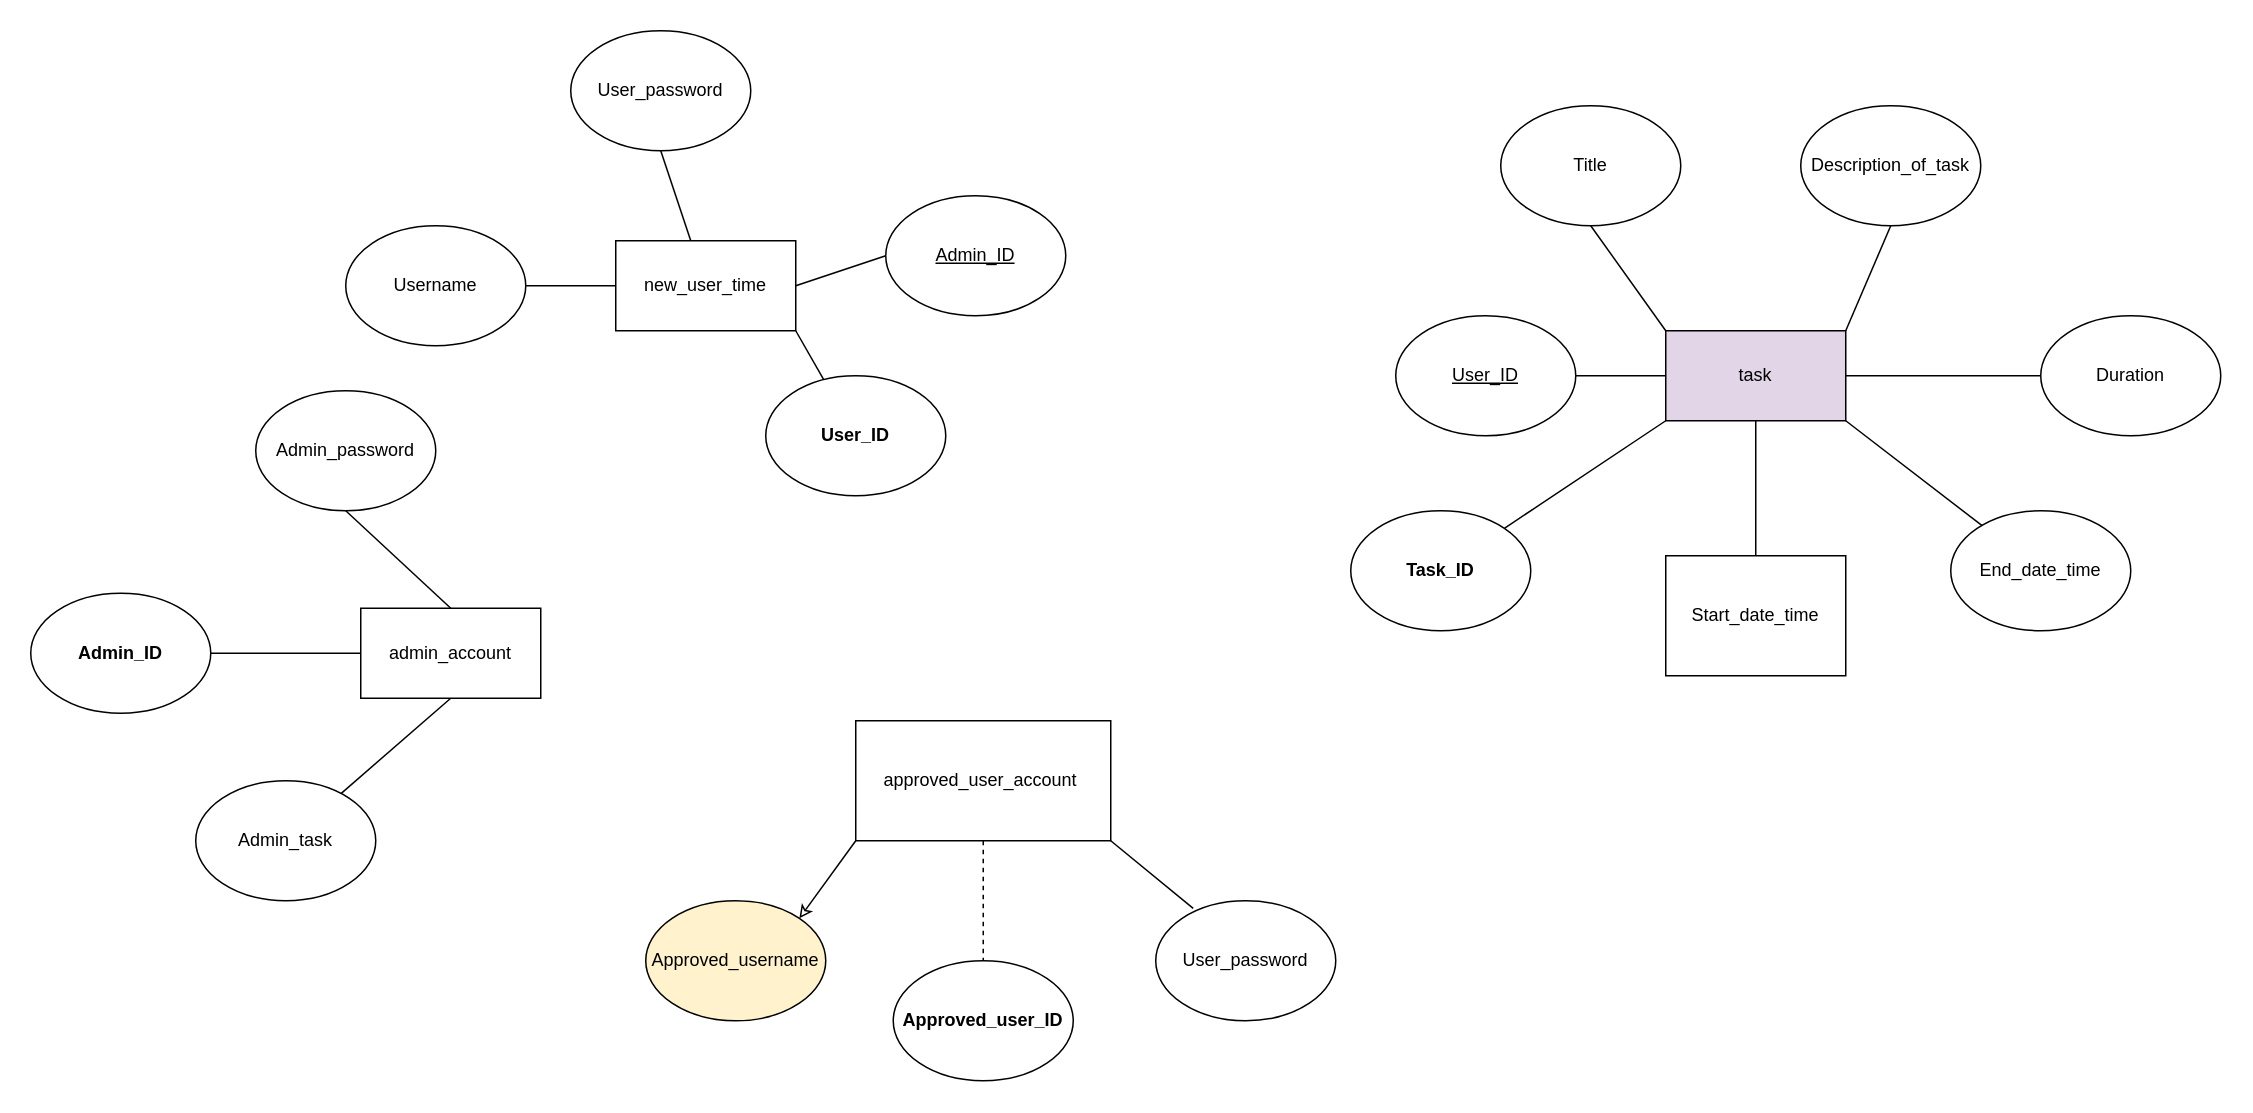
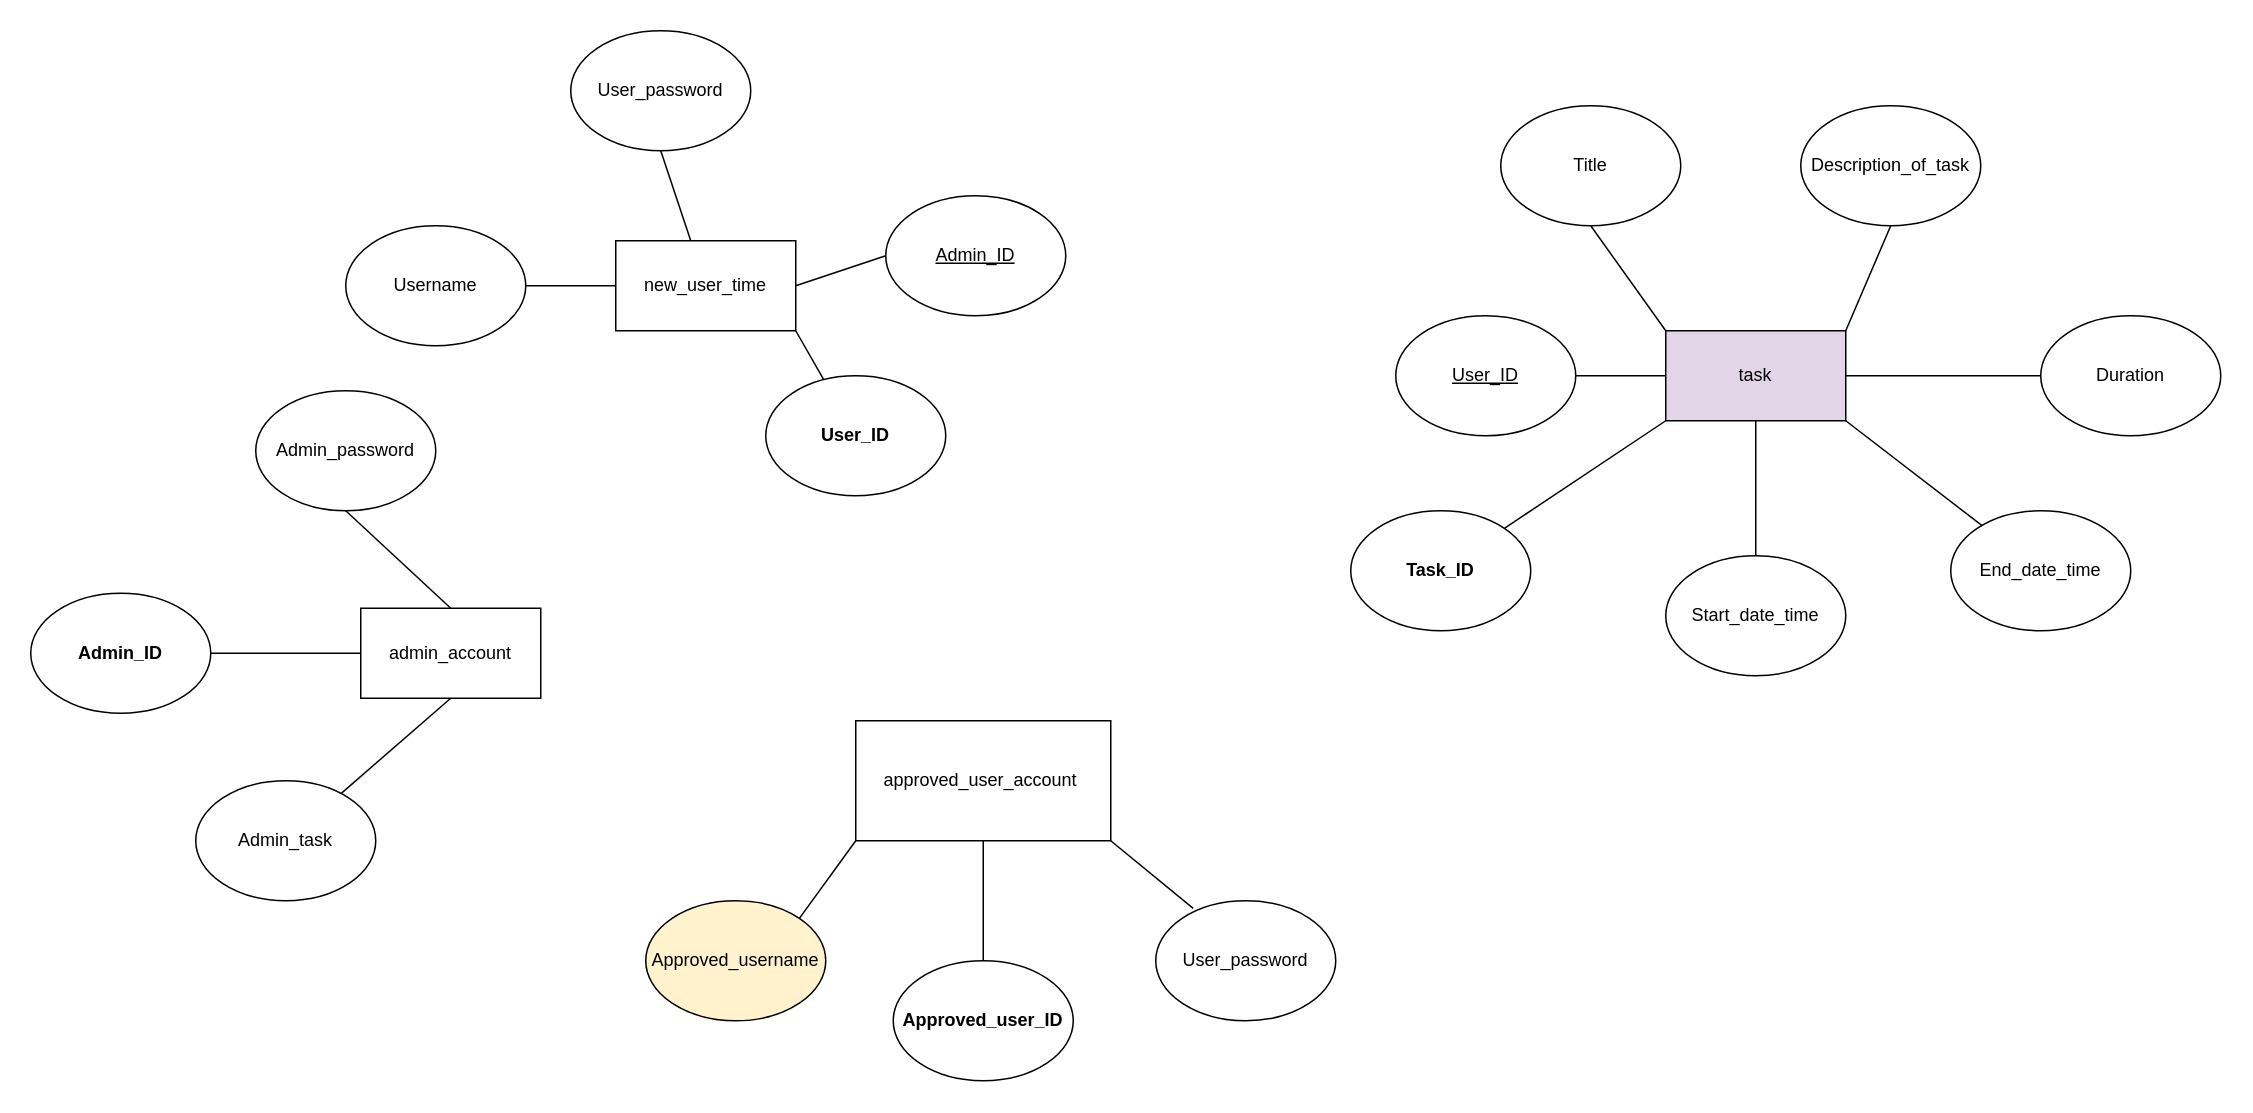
- <mxCell id="23" value="Start_date_time&lt;span&gt;&#09;&#09;&#09;&lt;/span&gt;" style="whiteSpace=wrap;html=1;rounded=0;" parent="1" vertex="1"><mxGeometry x="1110" y="370" width="120" height="80" as="geometry" /></mxCell>
+ <mxCell id="23" value="Start_date_time&lt;span&gt;&#09;&#09;&#09;&lt;/span&gt;" style="ellipse;whiteSpace=wrap;html=1;" parent="1" vertex="1"><mxGeometry x="1110" y="370" width="120" height="80" as="geometry" /></mxCell>
- <mxCell id="7" style="edgeStyle=none;rounded=0;orthogonalLoop=1;jettySize=auto;html=1;exitX=0.5;exitY=1;exitDx=0;exitDy=0;entryX=0.5;entryY=0;entryDx=0;entryDy=0;endArrow=none;endFill=0;dashed=1;" parent="1" source="10" target="2" edge="1"><mxGeometry relative="1" as="geometry" /></mxCell>
+ <mxCell id="7" style="edgeStyle=none;rounded=0;orthogonalLoop=1;jettySize=auto;html=1;exitX=0.5;exitY=1;exitDx=0;exitDy=0;entryX=0.5;entryY=0;entryDx=0;entryDy=0;endArrow=none;endFill=0;" parent="1" source="10" target="2" edge="1"><mxGeometry relative="1" as="geometry" /></mxCell>
- <mxCell id="8" style="edgeStyle=none;rounded=0;orthogonalLoop=1;jettySize=auto;html=1;exitX=0;exitY=1;exitDx=0;exitDy=0;entryX=1;entryY=0;entryDx=0;entryDy=0;endArrow=classic;endFill=0;" parent="1" source="10" target="26" edge="1"><mxGeometry relative="1" as="geometry" /></mxCell>
+ <mxCell id="8" style="edgeStyle=none;rounded=0;orthogonalLoop=1;jettySize=auto;html=1;exitX=0;exitY=1;exitDx=0;exitDy=0;entryX=1;entryY=0;entryDx=0;entryDy=0;endArrow=none;endFill=0;" parent="1" source="10" target="26" edge="1"><mxGeometry relative="1" as="geometry" /></mxCell>
